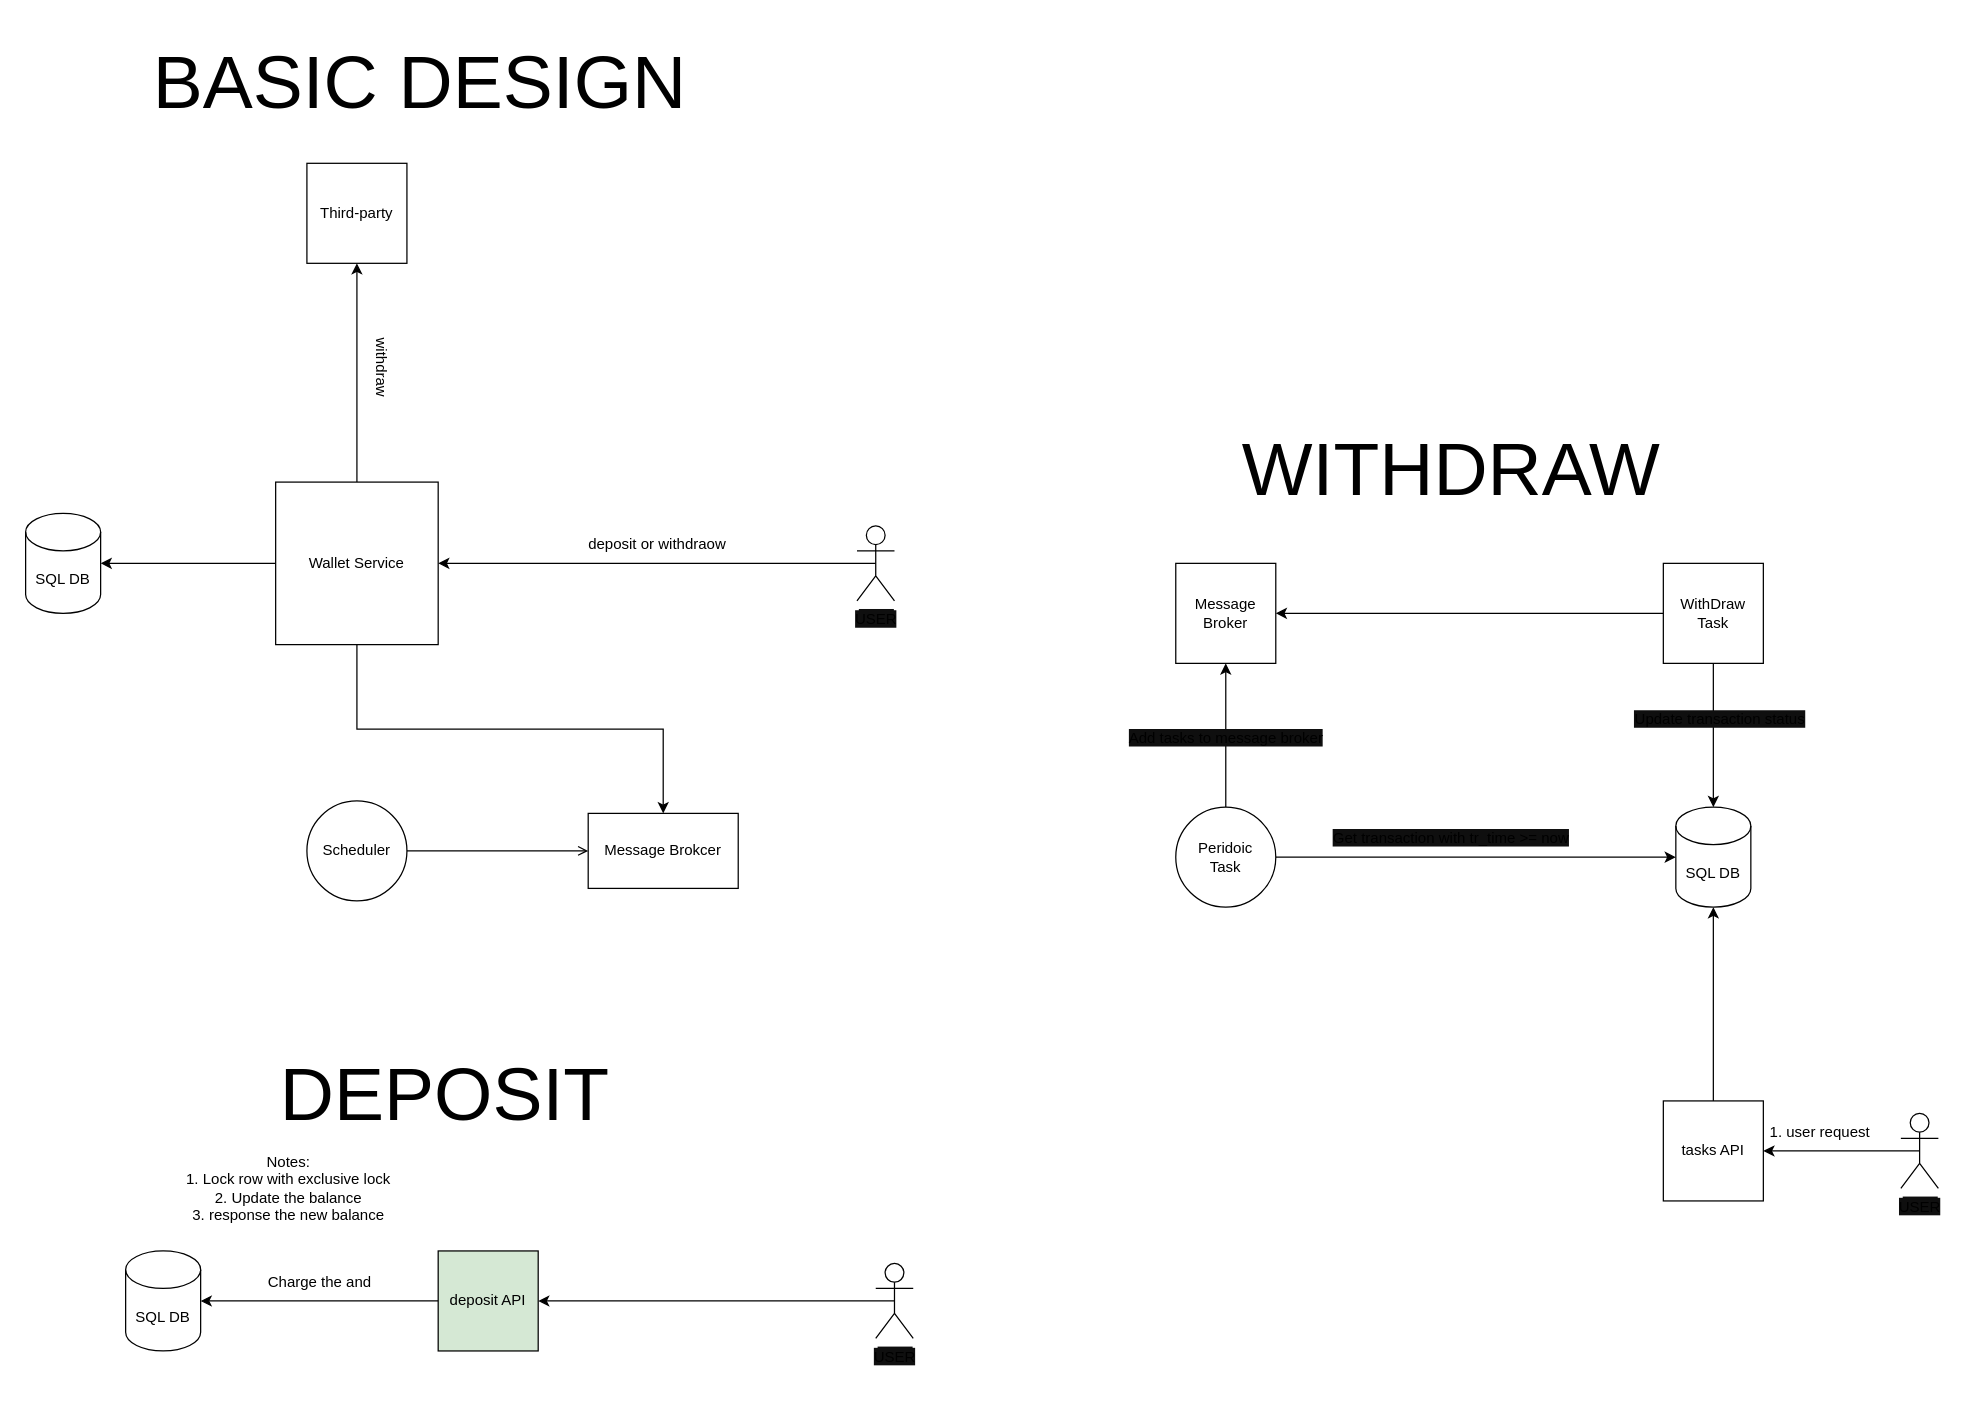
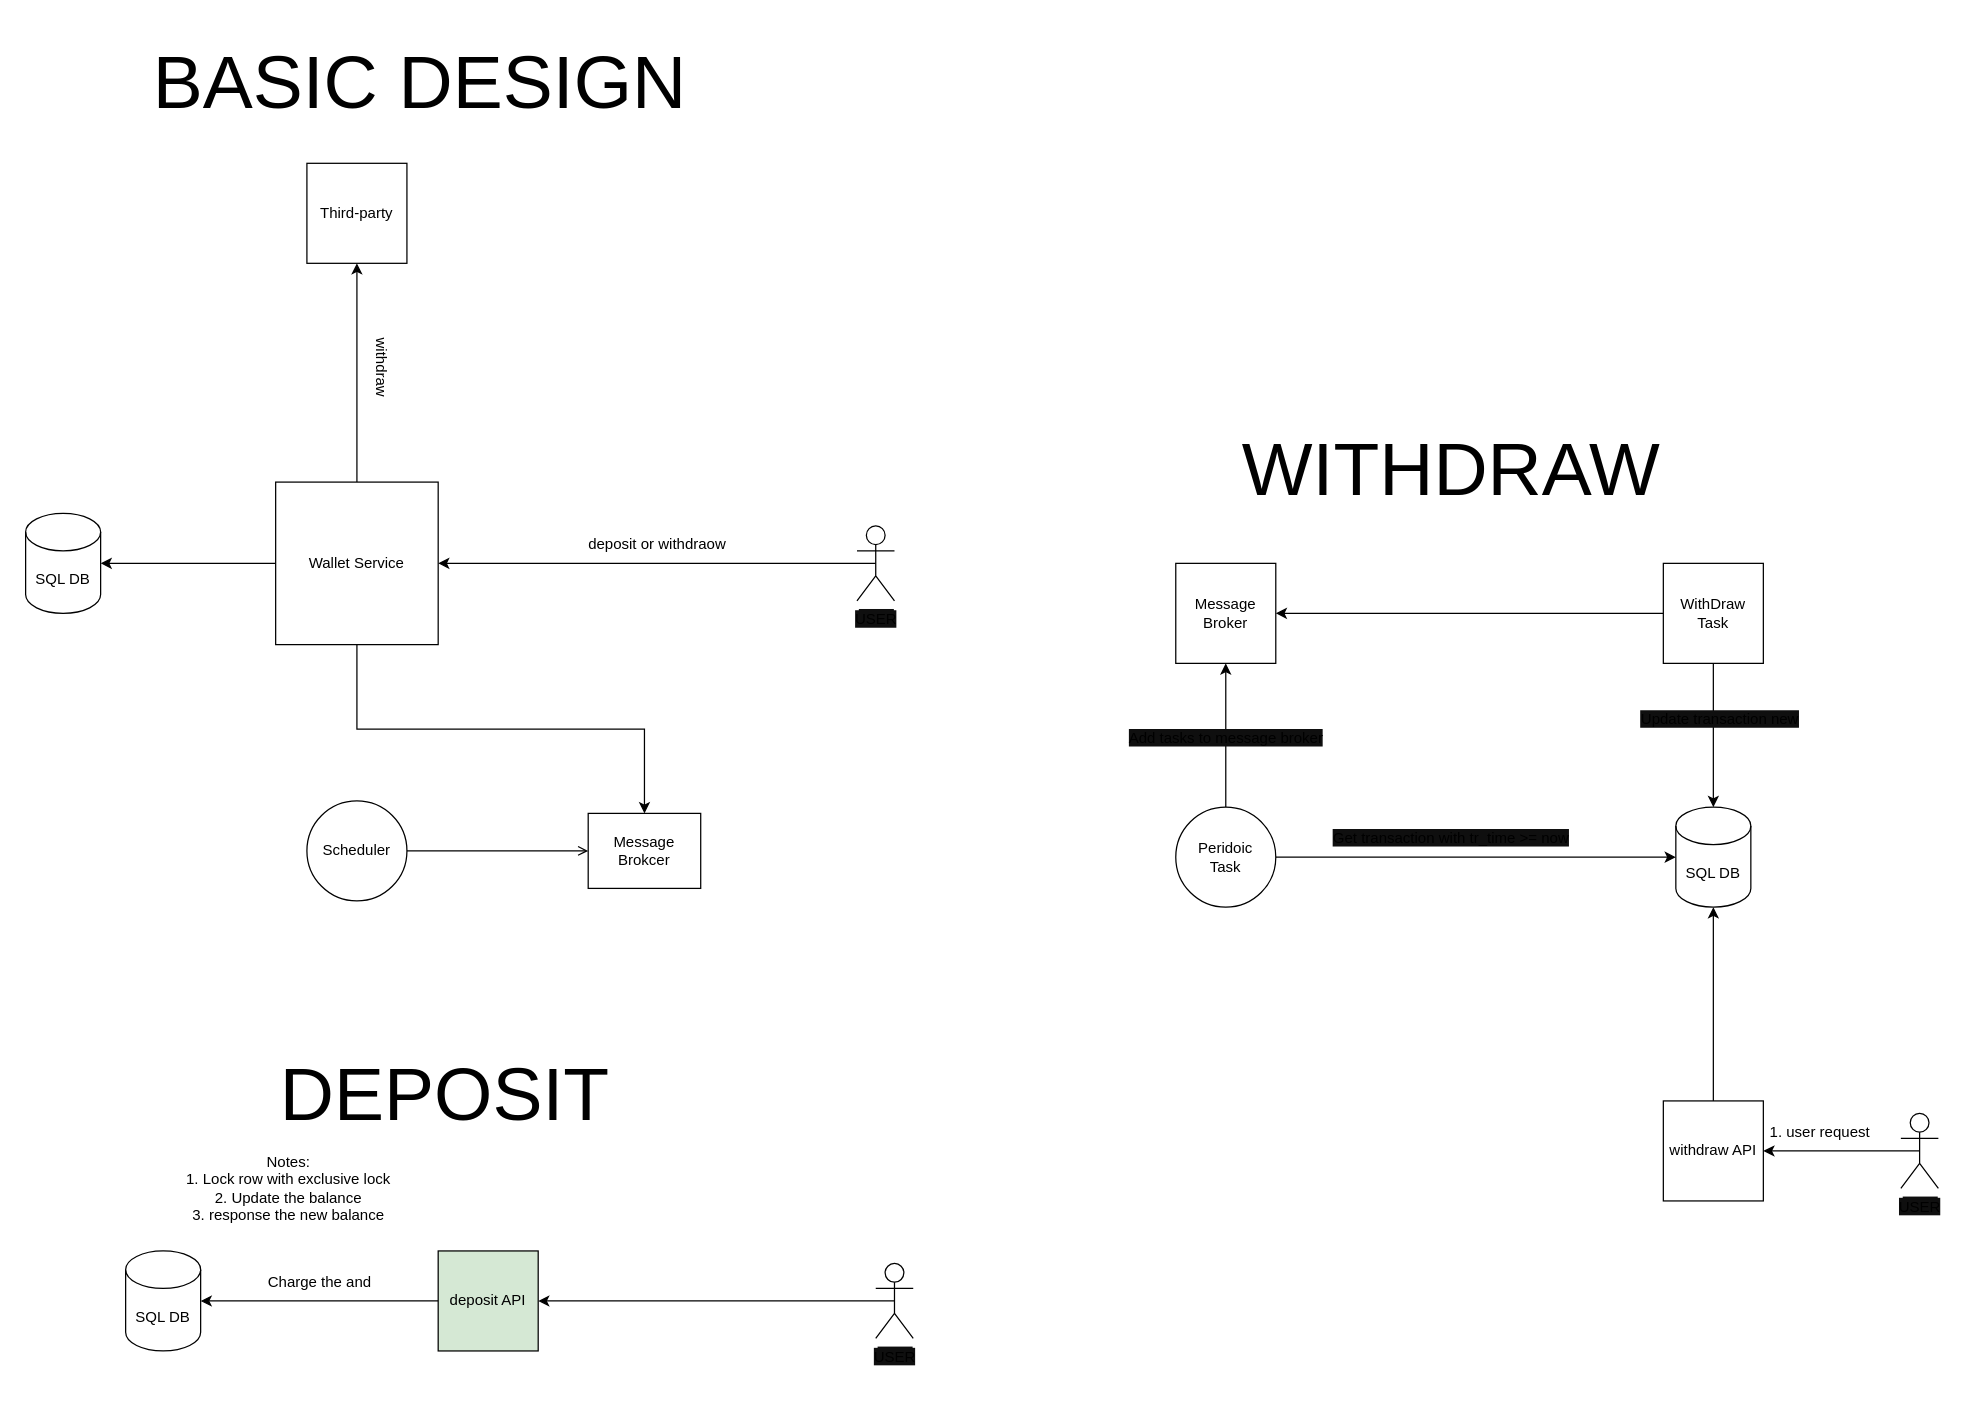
- <mxCell id="43" value="&lt;span style=&quot;background-color: rgb(15, 15, 15);&quot;&gt;Update transaction status&lt;/span&gt;" style="text;html=1;align=center;verticalAlign=middle;resizable=0;points=[];autosize=1;strokeColor=none;fillColor=none;" vertex="1" parent="1"><mxGeometry x="1295" y="560" width="160" height="30" as="geometry" /></mxCell>
+ <mxCell id="43" value="&lt;span style=&quot;background-color: rgb(15, 15, 15);&quot;&gt;Update transaction new&lt;/span&gt;" style="text;html=1;align=center;verticalAlign=middle;resizable=0;points=[];autosize=1;strokeColor=none;fillColor=none;" vertex="1" parent="1"><mxGeometry x="1295" y="560" width="160" height="30" as="geometry" /></mxCell>
- <mxCell id="15" value="Message Brokcer" style="rounded=0;whiteSpace=wrap;html=1;" parent="1" vertex="1"><mxGeometry x="470" y="650" width="120" height="60" as="geometry" /></mxCell>
+ <mxCell id="15" value="Message Brokcer" style="rounded=0;whiteSpace=wrap;html=1;" parent="1" vertex="1"><mxGeometry x="470" y="650" width="90" height="60" as="geometry" /></mxCell>
- <mxCell id="31" value="tasks API" style="whiteSpace=wrap;html=1;aspect=fixed;" vertex="1" parent="1"><mxGeometry x="1330" y="880" width="80" height="80" as="geometry" /></mxCell>
+ <mxCell id="31" value="withdraw API" style="whiteSpace=wrap;html=1;aspect=fixed;" vertex="1" parent="1"><mxGeometry x="1330" y="880" width="80" height="80" as="geometry" /></mxCell>
